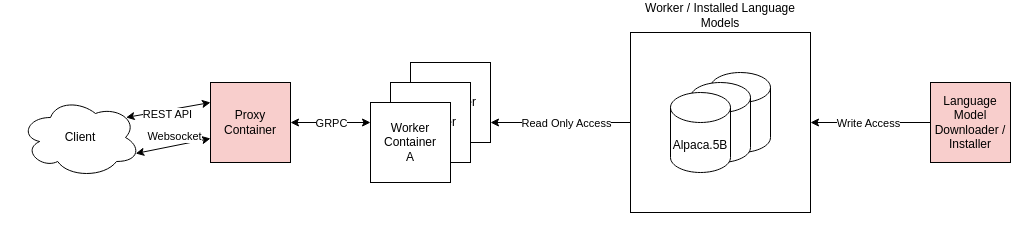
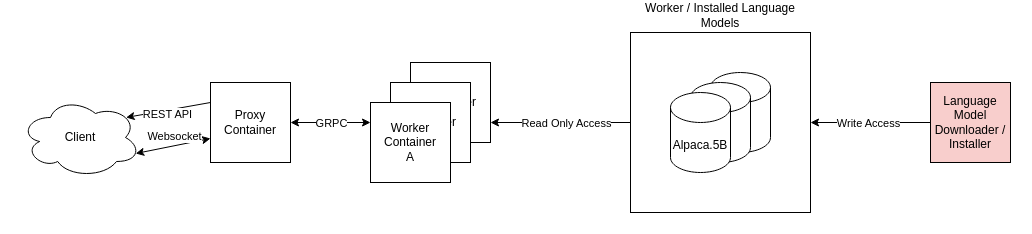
- <mxCell id="18" value="" style="endArrow=classic;startArrow=classic;html=1;rounded=0;exitX=0.88;exitY=0.25;exitDx=0;exitDy=0;exitPerimeter=0;entryX=0;entryY=0.25;entryDx=0;entryDy=0;" edge="1" parent="1" source="14" target="15"><mxGeometry width="50" height="50" relative="1" as="geometry"><mxPoint x="560" y="110" as="sourcePoint" /><mxPoint x="610" y="60" as="targetPoint" /></mxGeometry></mxCell>
+ <mxCell id="18" value="" style="endArrow=none;startArrow=classic;html=1;rounded=0;exitX=0.88;exitY=0.25;exitDx=0;exitDy=0;exitPerimeter=0;entryX=0;entryY=0.25;entryDx=0;entryDy=0;" edge="1" parent="1" source="14" target="15"><mxGeometry width="50" height="50" relative="1" as="geometry"><mxPoint x="560" y="110" as="sourcePoint" /><mxPoint x="610" y="60" as="targetPoint" /></mxGeometry></mxCell>
- <mxCell id="15" value="Proxy Container" style="whiteSpace=wrap;html=1;aspect=fixed;fillColor=#f8cecc;" vertex="1" parent="1"><mxGeometry x="210" y="70" width="80" height="80" as="geometry" /></mxCell>
+ <mxCell id="15" value="Proxy Container" style="whiteSpace=wrap;html=1;aspect=fixed;" vertex="1" parent="1"><mxGeometry x="210" y="70" width="80" height="80" as="geometry" /></mxCell>
